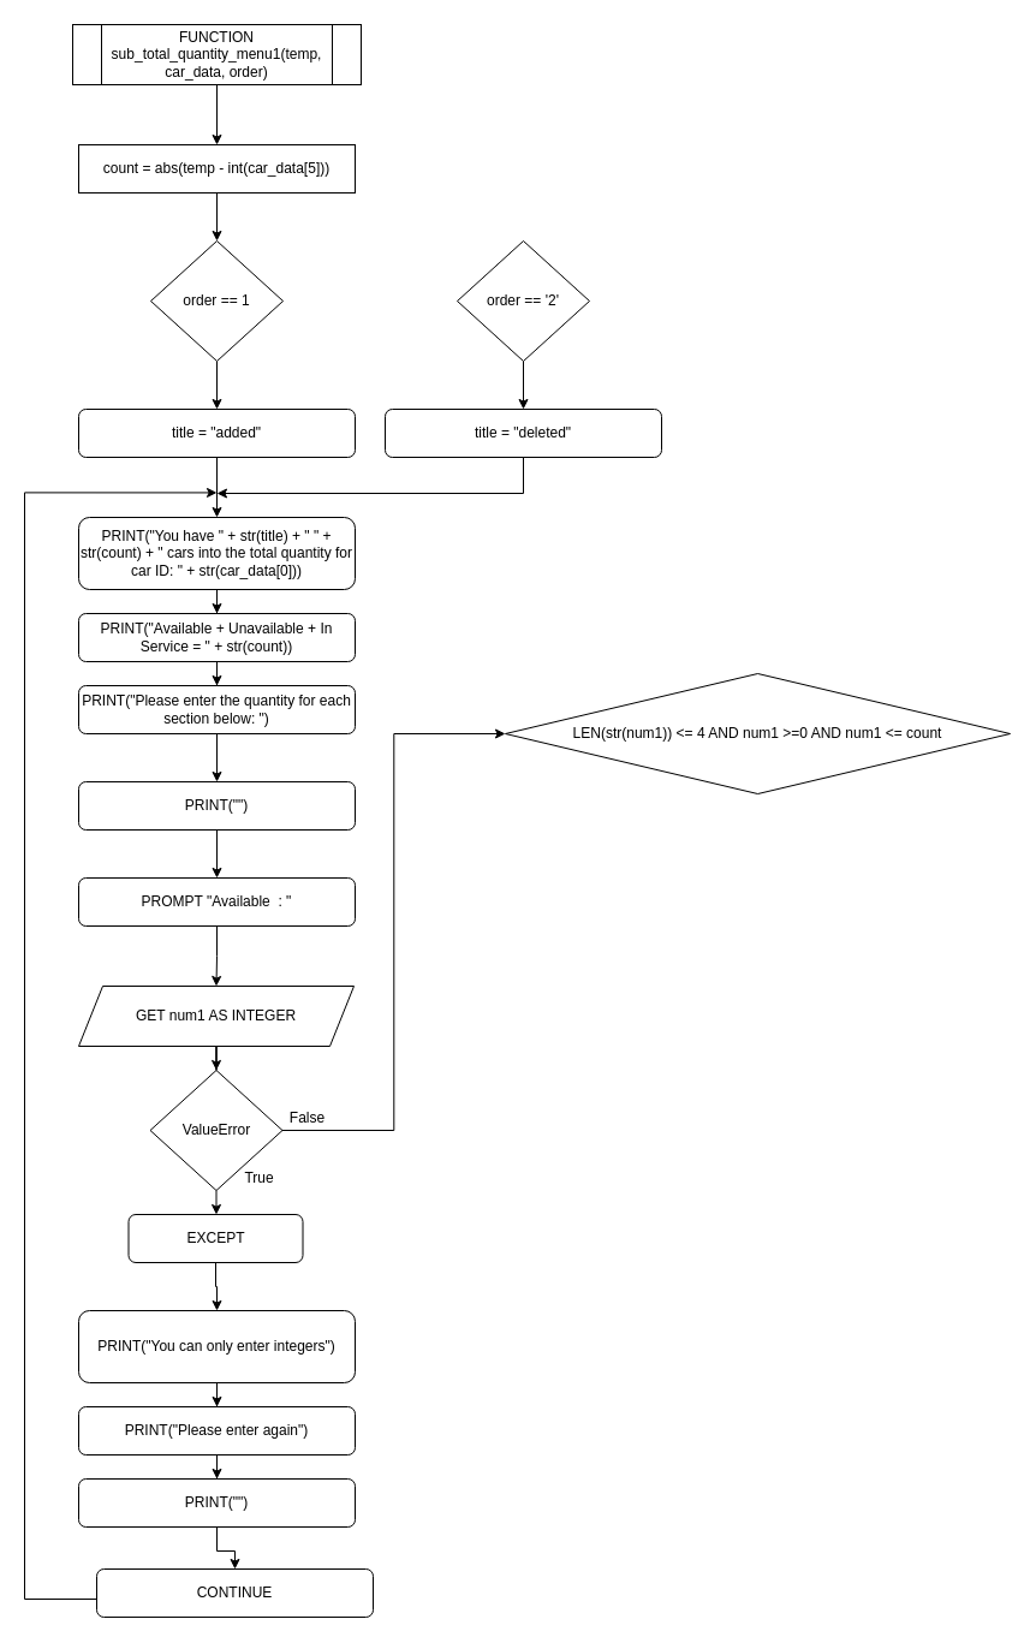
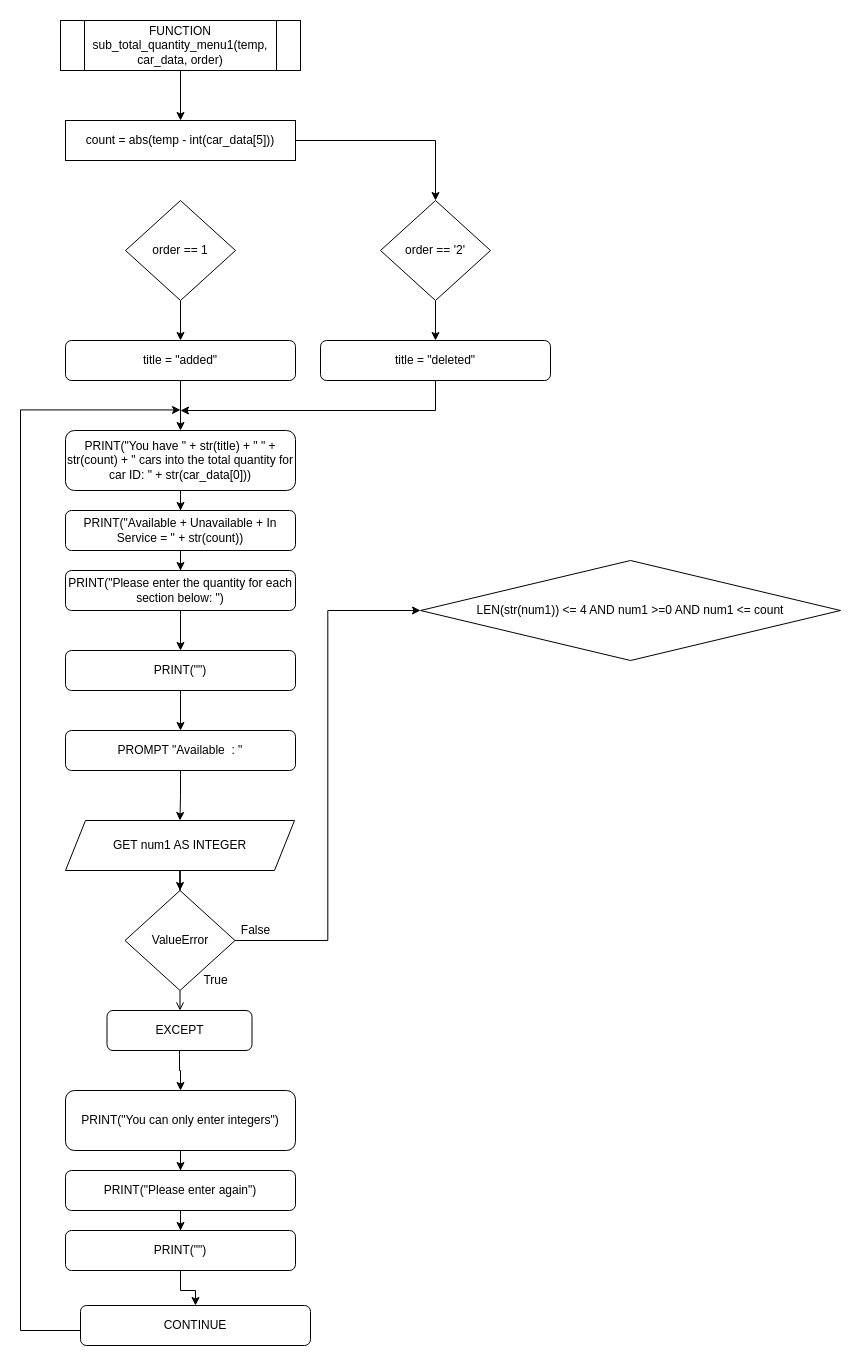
- <mxCell id="4" value="" style="edgeStyle=orthogonalEdgeStyle;rounded=0;orthogonalLoop=1;jettySize=auto;html=1;" edge="1" parent="1" source="5" target="7"><mxGeometry relative="1" as="geometry" /></mxCell>
+ <mxCell id="4" value="" style="edgeStyle=orthogonalEdgeStyle;rounded=0;orthogonalLoop=1;jettySize=auto;html=1;" edge="1" parent="1" source="5" target="11"><mxGeometry relative="1" as="geometry" /></mxCell>
- <mxCell id="26" style="edgeStyle=orthogonalEdgeStyle;rounded=0;orthogonalLoop=1;jettySize=auto;html=1;entryX=0.5;entryY=0;entryDx=0;entryDy=0;" edge="1" parent="1" source="28" target="40"><mxGeometry relative="1" as="geometry" /></mxCell>
+ <mxCell id="26" style="edgeStyle=orthogonalEdgeStyle;rounded=0;orthogonalLoop=1;jettySize=auto;html=1;entryX=0.5;entryY=0;entryDx=0;entryDy=0;endArrow=open;" edge="1" parent="1" source="28" target="40"><mxGeometry relative="1" as="geometry" /></mxCell>
